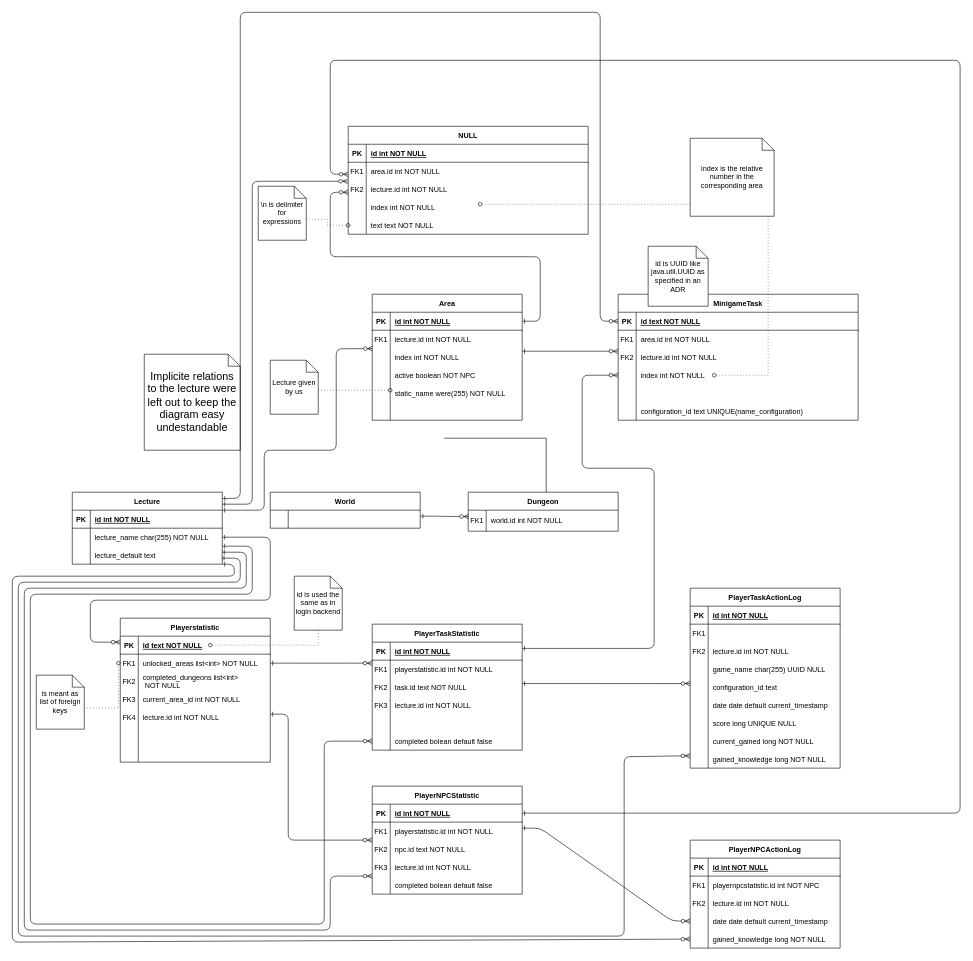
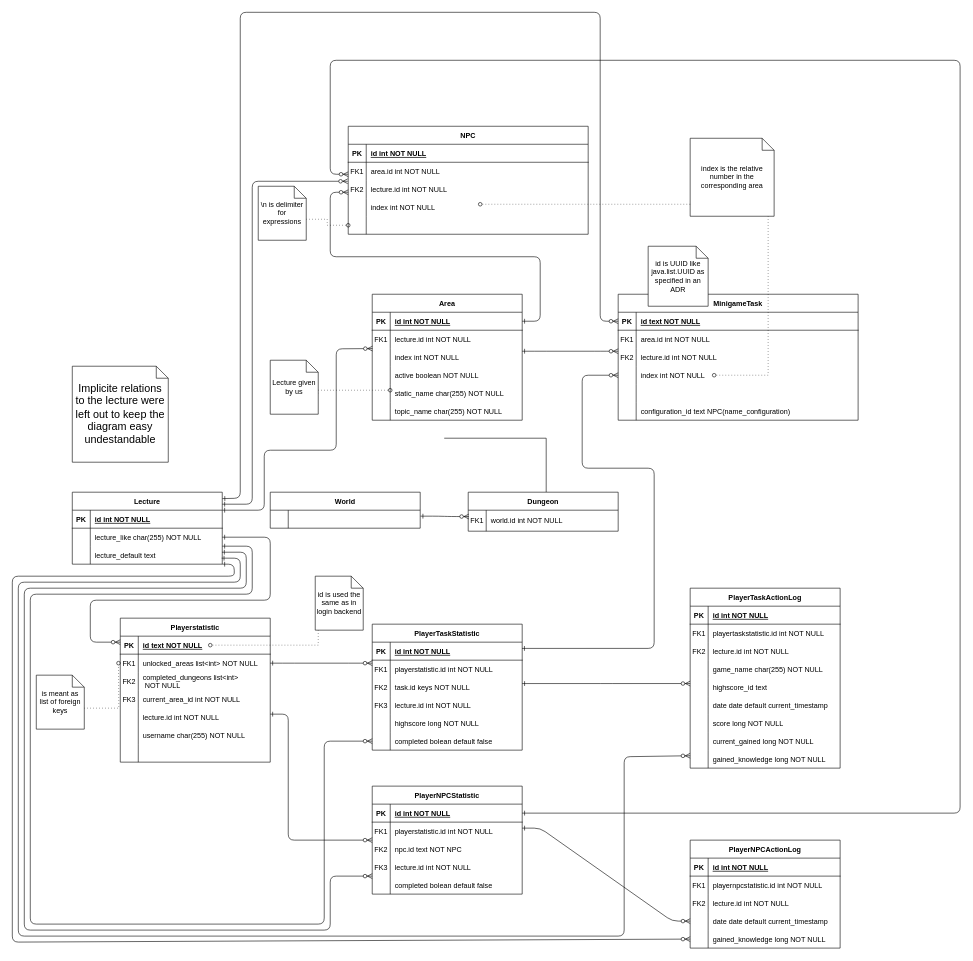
- <mxCell id="97" value="NULL" style="shape=table;startSize=30;container=1;collapsible=1;childLayout=tableLayout;fixedRows=1;rowLines=0;fontStyle=1;align=center;resizeLast=1;" parent="1" vertex="1"><mxGeometry x="580" y="210" width="400" height="180" as="geometry" /></mxCell>
+ <mxCell id="97" value="NPC" style="shape=table;startSize=30;container=1;collapsible=1;childLayout=tableLayout;fixedRows=1;rowLines=0;fontStyle=1;align=center;resizeLast=1;" parent="1" vertex="1"><mxGeometry x="580" y="210" width="400" height="180" as="geometry" /></mxCell>
- <mxCell id="113" value="text text NOT NULL" style="shape=partialRectangle;overflow=hidden;connectable=0;fillColor=none;top=0;left=0;bottom=0;right=0;align=left;spacingLeft=6;" parent="1" vertex="1"><mxGeometry x="610" y="360" width="370" height="30" as="geometry"><mxRectangle width="370" height="30" as="alternateBounds" /></mxGeometry></mxCell>
- <mxCell id="138" value="id is UUID like java.util.UUID as specified in an ADR" style="shape=note;size=20;whiteSpace=wrap;html=1;" parent="1" vertex="1"><mxGeometry x="1080" y="410" width="100" height="100" as="geometry" /></mxCell>
+ <mxCell id="138" value="id is UUID like java.list.UUID as specified in an ADR" style="shape=note;size=20;whiteSpace=wrap;html=1;" parent="1" vertex="1"><mxGeometry x="1080" y="410" width="100" height="100" as="geometry" /></mxCell>
- <mxCell id="37" value="active boolean NOT NPC" style="shape=partialRectangle;overflow=hidden;connectable=0;fillColor=none;top=0;left=0;bottom=0;right=0;align=left;spacingLeft=6;" parent="35" vertex="1"><mxGeometry x="30" width="220" height="30" as="geometry"><mxRectangle width="220" height="30" as="alternateBounds" /></mxGeometry></mxCell>
+ <mxCell id="37" value="active boolean NOT NULL" style="shape=partialRectangle;overflow=hidden;connectable=0;fillColor=none;top=0;left=0;bottom=0;right=0;align=left;spacingLeft=6;" parent="35" vertex="1"><mxGeometry x="30" width="220" height="30" as="geometry"><mxRectangle width="220" height="30" as="alternateBounds" /></mxGeometry></mxCell>
- <mxCell id="44" value="static_name were(255) NOT NULL" style="shape=partialRectangle;overflow=hidden;connectable=0;fillColor=none;top=0;left=0;bottom=0;right=0;align=left;spacingLeft=6;" parent="1" vertex="1"><mxGeometry x="650" y="640" width="220" height="30" as="geometry" /></mxCell>
+ <mxCell id="44" value="static_name char(255) NOT NULL" style="shape=partialRectangle;overflow=hidden;connectable=0;fillColor=none;top=0;left=0;bottom=0;right=0;align=left;spacingLeft=6;" parent="1" vertex="1"><mxGeometry x="650" y="640" width="220" height="30" as="geometry" /></mxCell>
- <mxCell id="221" value="&lt;font style=&quot;font-size: 18px;&quot;&gt;Implicite relations to the lecture were left out to keep the diagram easy undestandable&lt;/font&gt;" style="shape=note;size=20;whiteSpace=wrap;html=1;" parent="1" vertex="1"><mxGeometry x="240" y="590" width="160" height="160" as="geometry" /></mxCell>
+ <mxCell id="221" value="&lt;font style=&quot;font-size: 18px;&quot;&gt;Implicite relations to the lecture were left out to keep the diagram easy undestandable&lt;/font&gt;" style="shape=note;size=20;whiteSpace=wrap;html=1;" parent="1" vertex="1"><mxGeometry x="120" y="610" width="160" height="160" as="geometry" /></mxCell>
+ <mxCell id="45" value="topic_name char(255) NOT NULL" style="shape=partialRectangle;overflow=hidden;connectable=0;fillColor=none;top=0;left=0;bottom=0;right=0;align=left;spacingLeft=6;" parent="1" vertex="1"><mxGeometry x="650" y="670" width="220" height="30" as="geometry" /></mxCell>
- <mxCell id="65" value="configuration_id text UNIQUE(name_configuration)" style="shape=partialRectangle;overflow=hidden;connectable=0;fillColor=none;top=0;left=0;bottom=0;right=0;align=left;spacingLeft=6;" parent="1" vertex="1"><mxGeometry x="1060" y="670" width="360" height="30" as="geometry"><mxRectangle width="220" height="30" as="alternateBounds" /></mxGeometry></mxCell>
+ <mxCell id="65" value="configuration_id text NPC(name_configuration)" style="shape=partialRectangle;overflow=hidden;connectable=0;fillColor=none;top=0;left=0;bottom=0;right=0;align=left;spacingLeft=6;" parent="1" vertex="1"><mxGeometry x="1060" y="670" width="360" height="30" as="geometry"><mxRectangle width="220" height="30" as="alternateBounds" /></mxGeometry></mxCell>
- <mxCell id="19" value="lecture_name char(255) NOT NULL" style="shape=partialRectangle;overflow=hidden;connectable=0;fillColor=none;top=0;left=0;bottom=0;right=0;align=left;spacingLeft=6;" parent="17" vertex="1"><mxGeometry x="30" width="220" height="30" as="geometry"><mxRectangle width="220" height="30" as="alternateBounds" /></mxGeometry></mxCell>
+ <mxCell id="19" value="lecture_like char(255) NOT NULL" style="shape=partialRectangle;overflow=hidden;connectable=0;fillColor=none;top=0;left=0;bottom=0;right=0;align=left;spacingLeft=6;" parent="17" vertex="1"><mxGeometry x="30" width="220" height="30" as="geometry"><mxRectangle width="220" height="30" as="alternateBounds" /></mxGeometry></mxCell>
- <mxCell id="143" value="id is used the same as in login backend" style="shape=note;size=20;whiteSpace=wrap;html=1;" parent="1" vertex="1"><mxGeometry x="490" y="960" width="80" height="90" as="geometry" /></mxCell>
+ <mxCell id="143" value="id is used the same as in login backend" style="shape=note;size=20;whiteSpace=wrap;html=1;" parent="1" vertex="1"><mxGeometry x="525" y="960" width="80" height="90" as="geometry" /></mxCell>
+ <mxCell id="155" value="playertaskstatistic.id int NOT NULL" style="shape=partialRectangle;overflow=hidden;connectable=0;fillColor=none;top=0;left=0;bottom=0;right=0;align=left;spacingLeft=6;" parent="153" vertex="1"><mxGeometry x="30" width="220" height="30" as="geometry"><mxRectangle width="220" height="30" as="alternateBounds" /></mxGeometry></mxCell>
- <mxCell id="161" value="game_name char(255) UUID NULL" style="shape=partialRectangle;overflow=hidden;connectable=0;fillColor=none;top=0;left=0;bottom=0;right=0;align=left;spacingLeft=6;" parent="159" vertex="1"><mxGeometry x="30" width="220" height="30" as="geometry"><mxRectangle width="220" height="30" as="alternateBounds" /></mxGeometry></mxCell>
+ <mxCell id="161" value="game_name char(255) NOT NULL" style="shape=partialRectangle;overflow=hidden;connectable=0;fillColor=none;top=0;left=0;bottom=0;right=0;align=left;spacingLeft=6;" parent="159" vertex="1"><mxGeometry x="30" width="220" height="30" as="geometry"><mxRectangle width="220" height="30" as="alternateBounds" /></mxGeometry></mxCell>
- <mxCell id="136" value="task.id text NOT NULL" style="shape=partialRectangle;overflow=hidden;connectable=0;fillColor=none;top=0;left=0;bottom=0;right=0;align=left;spacingLeft=6;" parent="1" vertex="1"><mxGeometry x="650" y="1130" width="220" height="30" as="geometry"><mxRectangle width="220" height="30" as="alternateBounds" /></mxGeometry></mxCell>
+ <mxCell id="136" value="task.id keys NOT NULL" style="shape=partialRectangle;overflow=hidden;connectable=0;fillColor=none;top=0;left=0;bottom=0;right=0;align=left;spacingLeft=6;" parent="1" vertex="1"><mxGeometry x="650" y="1130" width="220" height="30" as="geometry"><mxRectangle width="220" height="30" as="alternateBounds" /></mxGeometry></mxCell>
- <mxCell id="164" value="configuration_id text" style="shape=partialRectangle;overflow=hidden;connectable=0;fillColor=none;top=0;left=0;bottom=0;right=0;align=left;spacingLeft=6;" parent="162" vertex="1"><mxGeometry x="30" width="220" height="30" as="geometry"><mxRectangle width="220" height="30" as="alternateBounds" /></mxGeometry></mxCell>
+ <mxCell id="164" value="highscore_id text" style="shape=partialRectangle;overflow=hidden;connectable=0;fillColor=none;top=0;left=0;bottom=0;right=0;align=left;spacingLeft=6;" parent="162" vertex="1"><mxGeometry x="30" width="220" height="30" as="geometry"><mxRectangle width="220" height="30" as="alternateBounds" /></mxGeometry></mxCell>
- <mxCell id="81" value="FK4" style="shape=partialRectangle;overflow=hidden;connectable=0;fillColor=none;top=0;left=0;bottom=0;right=0;" parent="80" vertex="1"><mxGeometry width="30" height="30" as="geometry"><mxRectangle width="30" height="30" as="alternateBounds" /></mxGeometry></mxCell>
+ <mxCell id="137" value="highscore long NOT NULL" style="shape=partialRectangle;overflow=hidden;connectable=0;fillColor=none;top=0;left=0;bottom=0;right=0;align=left;spacingLeft=6;" parent="1" vertex="1"><mxGeometry x="650" y="1190" width="220" height="30" as="geometry"><mxRectangle width="220" height="30" as="alternateBounds" /></mxGeometry></mxCell>
- <mxCell id="179" value="score long UNIQUE NULL" style="shape=partialRectangle;overflow=hidden;connectable=0;fillColor=none;top=0;left=0;bottom=0;right=0;align=left;spacingLeft=6;" parent="1" vertex="1"><mxGeometry x="1180" y="1190" width="220" height="30" as="geometry"><mxRectangle width="220" height="30" as="alternateBounds" /></mxGeometry></mxCell>
+ <mxCell id="179" value="score long NOT NULL" style="shape=partialRectangle;overflow=hidden;connectable=0;fillColor=none;top=0;left=0;bottom=0;right=0;align=left;spacingLeft=6;" parent="1" vertex="1"><mxGeometry x="1180" y="1190" width="220" height="30" as="geometry"><mxRectangle width="220" height="30" as="alternateBounds" /></mxGeometry></mxCell>
+ <mxCell id="89" value="username char(255) NOT NULL" style="shape=partialRectangle;overflow=hidden;connectable=0;fillColor=none;top=0;left=0;bottom=0;right=0;align=left;spacingLeft=6;" parent="1" vertex="1"><mxGeometry x="230" y="1210" width="220" height="30" as="geometry"><mxRectangle width="220" height="30" as="alternateBounds" /></mxGeometry></mxCell>
- <mxCell id="198" value="npc.id text NOT NULL" style="shape=partialRectangle;overflow=hidden;connectable=0;fillColor=none;top=0;left=0;bottom=0;right=0;align=left;spacingLeft=6;" parent="1" vertex="1"><mxGeometry x="650" y="1400" width="220" height="30" as="geometry"><mxRectangle width="220" height="30" as="alternateBounds" /></mxGeometry></mxCell>
+ <mxCell id="198" value="npc.id text NOT NPC" style="shape=partialRectangle;overflow=hidden;connectable=0;fillColor=none;top=0;left=0;bottom=0;right=0;align=left;spacingLeft=6;" parent="1" vertex="1"><mxGeometry x="650" y="1400" width="220" height="30" as="geometry"><mxRectangle width="220" height="30" as="alternateBounds" /></mxGeometry></mxCell>
- <mxCell id="206" value="playernpcstatistic.id int NOT NPC" style="shape=partialRectangle;overflow=hidden;connectable=0;fillColor=none;top=0;left=0;bottom=0;right=0;align=left;spacingLeft=6;" parent="204" vertex="1"><mxGeometry x="30" width="220" height="30" as="geometry"><mxRectangle width="220" height="30" as="alternateBounds" /></mxGeometry></mxCell>
+ <mxCell id="206" value="playernpcstatistic.id int NOT NULL" style="shape=partialRectangle;overflow=hidden;connectable=0;fillColor=none;top=0;left=0;bottom=0;right=0;align=left;spacingLeft=6;" parent="204" vertex="1"><mxGeometry x="30" width="220" height="30" as="geometry"><mxRectangle width="220" height="30" as="alternateBounds" /></mxGeometry></mxCell>
